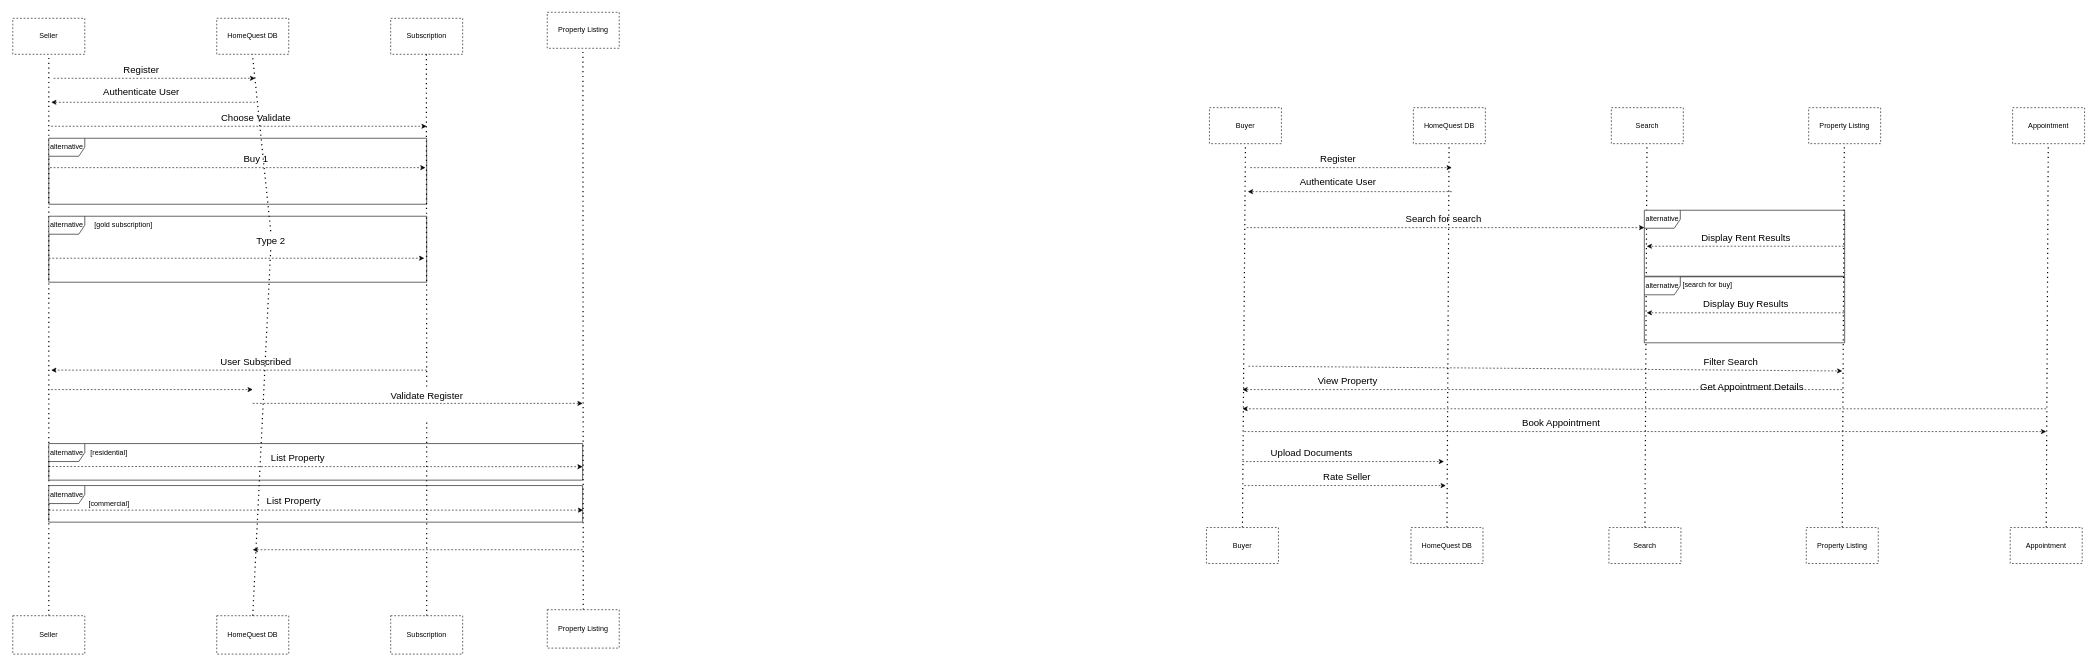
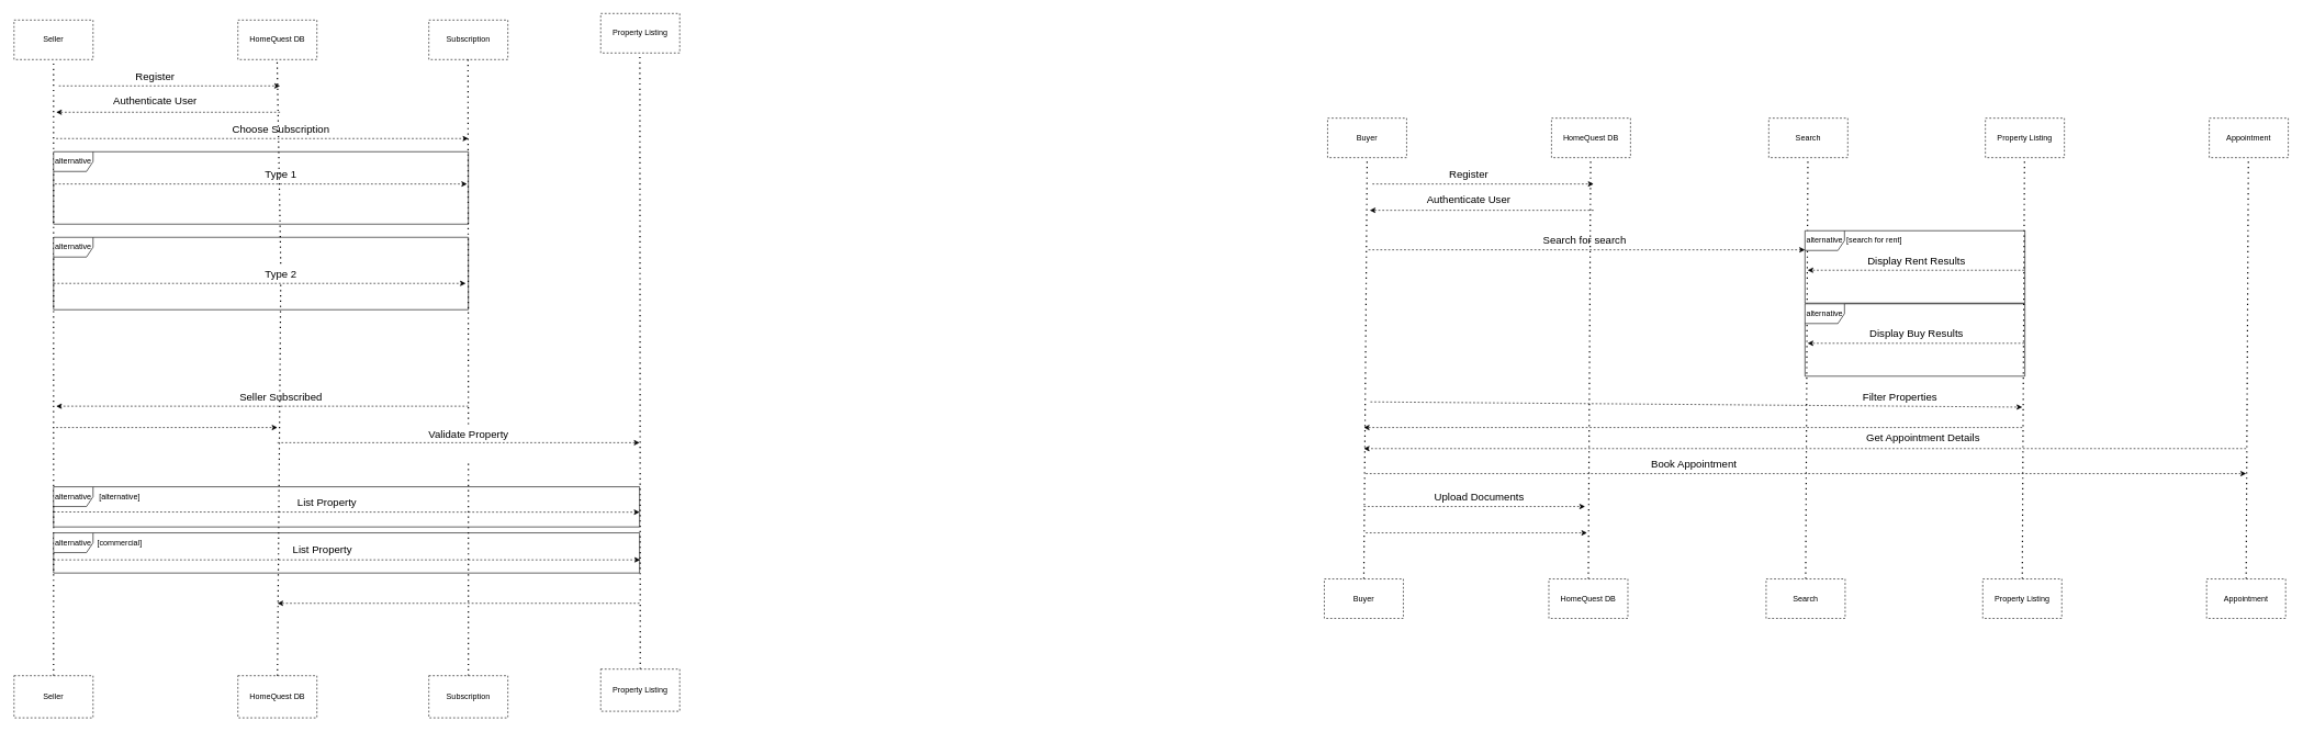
- <mxCell id="15" value="Choose Validate" style="text;html=1;align=center;verticalAlign=middle;resizable=0;points=[];autosize=1;strokeColor=none;fillColor=none;strokeWidth=8;fontSize=16;" parent="1" vertex="1"><mxGeometry x="340" y="180" width="170" height="30" as="geometry" /></mxCell>
+ <mxCell id="15" value="Choose Subscription" style="text;html=1;align=center;verticalAlign=middle;resizable=0;points=[];autosize=1;strokeColor=none;fillColor=none;strokeWidth=8;fontSize=16;" parent="1" vertex="1"><mxGeometry x="340" y="180" width="170" height="30" as="geometry" /></mxCell>
- <mxCell id="78" value="Buy 1" style="text;html=1;align=center;verticalAlign=middle;resizable=0;points=[];autosize=1;strokeColor=none;fillColor=none;strokeWidth=8;fontSize=16;" parent="1" vertex="1"><mxGeometry x="390" y="249" width="70" height="30" as="geometry" /></mxCell>
+ <mxCell id="78" value="Type 1" style="text;html=1;align=center;verticalAlign=middle;resizable=0;points=[];autosize=1;strokeColor=none;fillColor=none;strokeWidth=8;fontSize=16;" parent="1" vertex="1"><mxGeometry x="390" y="249" width="70" height="30" as="geometry" /></mxCell>
+ <mxCell id="61" value="[search for rent]" style="text;html=1;align=center;verticalAlign=middle;resizable=0;points=[];autosize=1;strokeColor=none;fillColor=none;" parent="1" vertex="1"><mxGeometry x="2790" y="349" width="110" height="30" as="geometry" /></mxCell>
- <mxCell id="73" value="[gold subscription]" style="text;html=1;align=center;verticalAlign=middle;resizable=0;points=[];autosize=1;strokeColor=none;fillColor=none;" parent="1" vertex="1"><mxGeometry x="144" y="360" width="120" height="30" as="geometry" /></mxCell>
- <mxCell id="77" value="Type 2" style="text;html=1;align=center;verticalAlign=middle;resizable=0;points=[];autosize=1;strokeColor=none;fillColor=none;strokeWidth=8;fontSize=16;" parent="1" vertex="1"><mxGeometry x="415" y="385" width="70" height="30" as="geometry" /></mxCell>
+ <mxCell id="77" value="Type 2" style="text;html=1;align=center;verticalAlign=middle;resizable=0;points=[];autosize=1;strokeColor=none;fillColor=none;strokeWidth=8;fontSize=16;" parent="1" vertex="1"><mxGeometry x="390" y="400" width="70" height="30" as="geometry" /></mxCell>
- <mxCell id="65" value="[search for buy]" style="text;html=1;align=center;verticalAlign=middle;resizable=0;points=[];autosize=1;strokeColor=none;fillColor=none;" parent="1" vertex="1"><mxGeometry x="2790" y="460" width="110" height="30" as="geometry" /></mxCell>
- <mxCell id="43" value="User Subscribed" style="text;html=1;align=center;verticalAlign=middle;resizable=0;points=[];autosize=1;strokeColor=none;fillColor=none;strokeWidth=8;fontSize=16;" parent="1" vertex="1"><mxGeometry x="350" y="586.56" width="150" height="30" as="geometry" /></mxCell>
+ <mxCell id="43" value="Seller Subscribed" style="text;html=1;align=center;verticalAlign=middle;resizable=0;points=[];autosize=1;strokeColor=none;fillColor=none;strokeWidth=8;fontSize=16;" parent="1" vertex="1"><mxGeometry x="350" y="586.56" width="150" height="30" as="geometry" /></mxCell>
- <mxCell id="33" value="Filter Search" style="text;html=1;align=center;verticalAlign=middle;resizable=0;points=[];autosize=1;strokeColor=none;fillColor=none;strokeWidth=8;fontSize=16;" parent="1" vertex="1"><mxGeometry x="2814" y="587.89" width="140" height="30" as="geometry" /></mxCell>
+ <mxCell id="33" value="Filter Properties" style="text;html=1;align=center;verticalAlign=middle;resizable=0;points=[];autosize=1;strokeColor=none;fillColor=none;strokeWidth=8;fontSize=16;" parent="1" vertex="1"><mxGeometry x="2814" y="587.89" width="140" height="30" as="geometry" /></mxCell>
- <mxCell id="27" value="View Property" style="text;html=1;align=center;verticalAlign=middle;resizable=0;points=[];autosize=1;strokeColor=none;fillColor=none;strokeWidth=8;fontSize=16;" parent="1" vertex="1"><mxGeometry x="2185" y="619" width="120" height="30" as="geometry" /></mxCell>
- <mxCell id="70" value="Get Appointment Details" style="text;html=1;align=center;verticalAlign=middle;resizable=0;points=[];autosize=1;strokeColor=none;fillColor=none;fontSize=16;" parent="1" vertex="1"><mxGeometry x="2819" y="629" width="200" height="30" as="geometry" /></mxCell>
+ <mxCell id="70" value="Get Appointment Details" style="text;html=1;align=center;verticalAlign=middle;resizable=0;points=[];autosize=1;strokeColor=none;fillColor=none;fontSize=16;" parent="1" vertex="1"><mxGeometry x="2819" y="649" width="200" height="30" as="geometry" /></mxCell>
- <mxCell id="45" value="Validate Register" style="text;html=1;align=center;verticalAlign=middle;resizable=0;points=[];autosize=1;strokeColor=none;fillColor=none;strokeWidth=8;fontSize=16;" parent="1" vertex="1"><mxGeometry x="635" y="644" width="150" height="30" as="geometry" /></mxCell>
+ <mxCell id="45" value="Validate Property" style="text;html=1;align=center;verticalAlign=middle;resizable=0;points=[];autosize=1;strokeColor=none;fillColor=none;strokeWidth=8;fontSize=16;" parent="1" vertex="1"><mxGeometry x="635" y="644" width="150" height="30" as="geometry" /></mxCell>
- <mxCell id="39" value="Book Appointment" style="text;html=1;align=center;verticalAlign=middle;resizable=0;points=[];autosize=1;strokeColor=none;fillColor=none;fontSize=16;" parent="1" vertex="1"><mxGeometry x="2526" y="689" width="150" height="30" as="geometry" /></mxCell>
+ <mxCell id="39" value="Book Appointment" style="text;html=1;align=center;verticalAlign=middle;resizable=0;points=[];autosize=1;strokeColor=none;fillColor=none;fontSize=16;" parent="1" vertex="1"><mxGeometry x="2496" y="689" width="150" height="30" as="geometry" /></mxCell>
- <mxCell id="81" value="[residential]" style="text;html=1;align=center;verticalAlign=middle;resizable=0;points=[];autosize=1;strokeColor=none;fillColor=none;" parent="1" vertex="1"><mxGeometry x="140" y="739" width="80" height="30" as="geometry" /></mxCell>
+ <mxCell id="81" value="[alternative]" style="text;html=1;align=center;verticalAlign=middle;resizable=0;points=[];autosize=1;strokeColor=none;fillColor=none;" parent="1" vertex="1"><mxGeometry x="140" y="739" width="80" height="30" as="geometry" /></mxCell>
- <mxCell id="48" value="Upload Documents" style="text;html=1;align=center;verticalAlign=middle;resizable=0;points=[];autosize=1;strokeColor=none;fillColor=none;strokeWidth=8;fontSize=16;" parent="1" vertex="1"><mxGeometry x="2105" y="739" width="160" height="30" as="geometry" /></mxCell>
+ <mxCell id="48" value="Upload Documents" style="text;html=1;align=center;verticalAlign=middle;resizable=0;points=[];autosize=1;strokeColor=none;fillColor=none;strokeWidth=8;fontSize=16;" parent="1" vertex="1"><mxGeometry x="2165" y="739" width="160" height="30" as="geometry" /></mxCell>
- <mxCell id="29" value="Rate Seller" style="text;html=1;align=center;verticalAlign=middle;resizable=0;points=[];autosize=1;strokeColor=none;fillColor=none;strokeWidth=8;fontSize=16;" parent="1" vertex="1"><mxGeometry x="2194" y="779" width="100" height="30" as="geometry" /></mxCell>
- <mxCell id="82" value="[commercial]" style="text;html=1;align=center;verticalAlign=middle;resizable=0;points=[];autosize=1;strokeColor=none;fillColor=none;" parent="1" vertex="1"><mxGeometry x="135" y="824" width="90" height="30" as="geometry" /></mxCell>
+ <mxCell id="82" value="[commercial]" style="text;html=1;align=center;verticalAlign=middle;resizable=0;points=[];autosize=1;strokeColor=none;fillColor=none;" parent="1" vertex="1"><mxGeometry x="135" y="809" width="90" height="30" as="geometry" /></mxCell>
